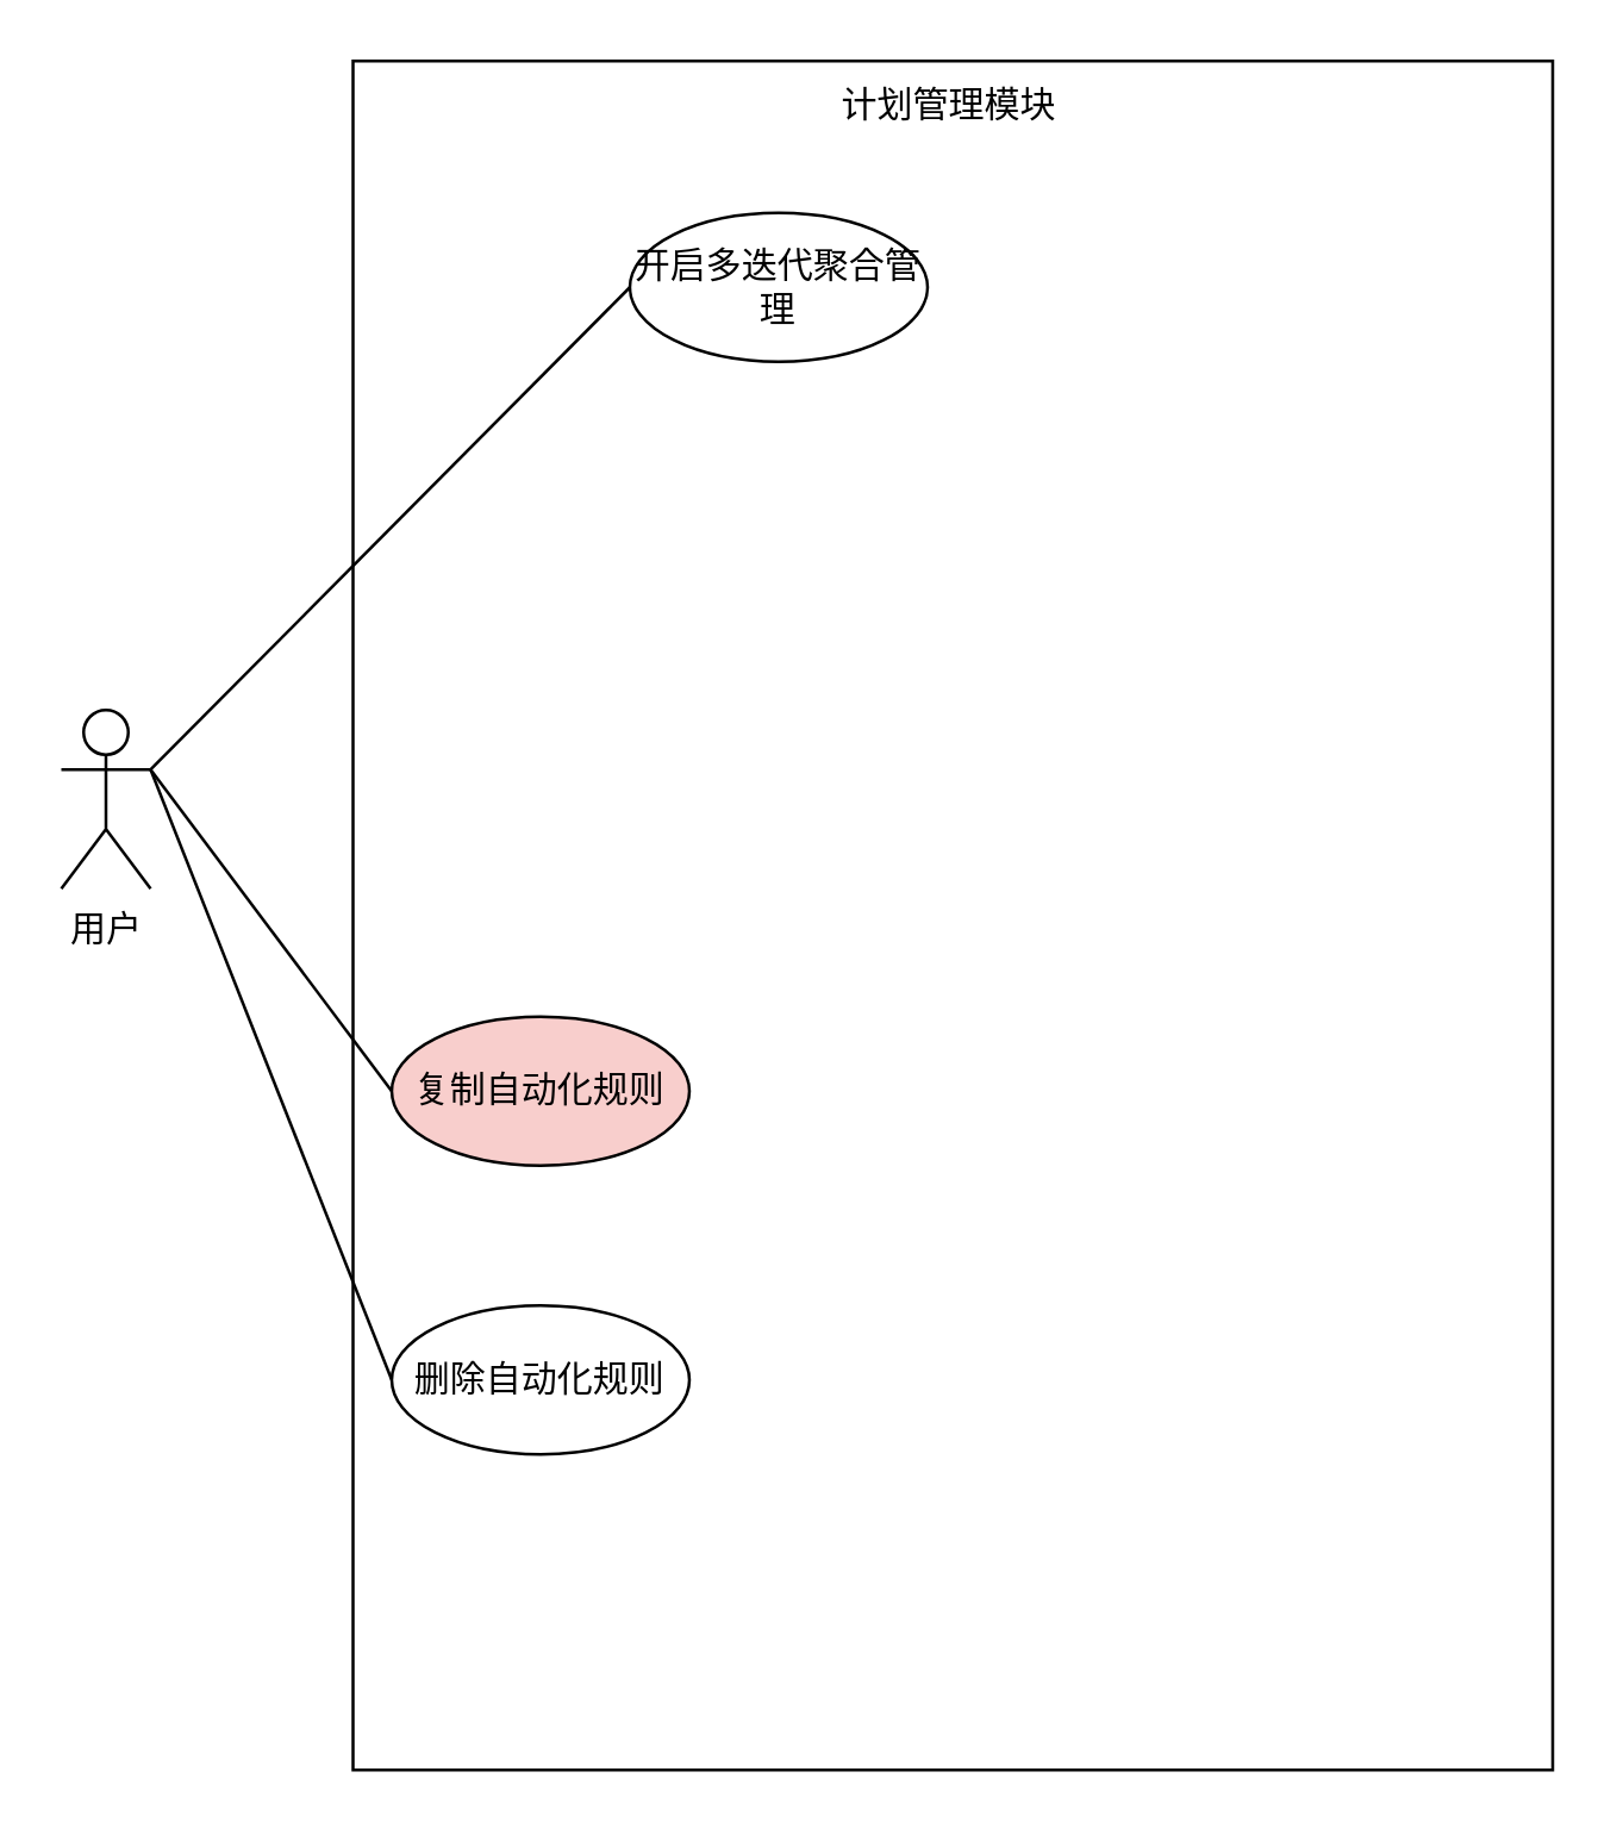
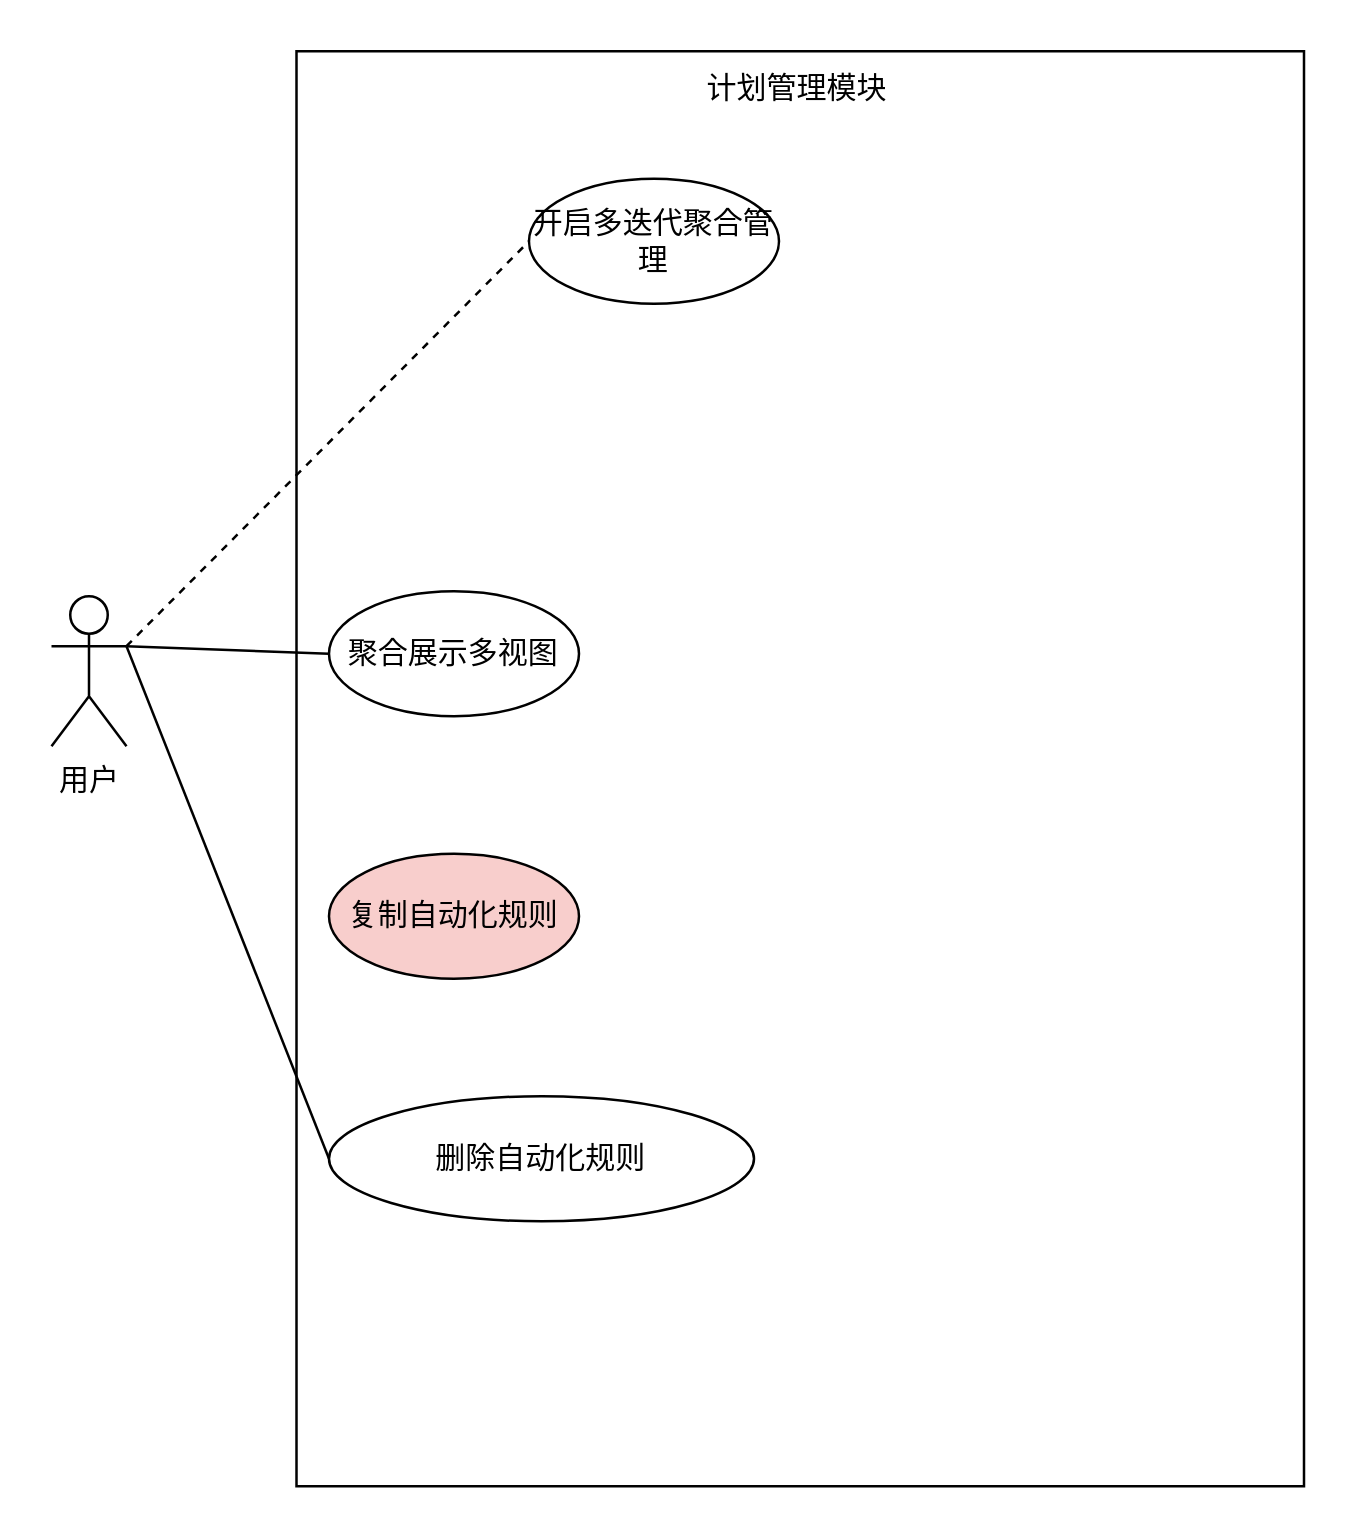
- <mxCell id="12" value="" style="endArrow=none;html=1;rounded=0;entryX=0;entryY=0.5;entryDx=0;entryDy=0;exitX=1;exitY=0.333;exitDx=0;exitDy=0;exitPerimeter=0;" edge="1" parent="1" source="2" target="7"><mxGeometry width="50" height="50" relative="1" as="geometry"><mxPoint x="51" y="258" as="sourcePoint" /><mxPoint x="157" y="356" as="targetPoint" /></mxGeometry></mxCell>
+ <mxCell id="12" value="" style="endArrow=none;html=1;rounded=0;entryX=0;entryY=0.5;entryDx=0;entryDy=0;exitX=1;exitY=0.333;exitDx=0;exitDy=0;exitPerimeter=0;dashed=1;" edge="1" parent="1" source="2" target="7"><mxGeometry width="50" height="50" relative="1" as="geometry"><mxPoint x="51" y="258" as="sourcePoint" /><mxPoint x="157" y="356" as="targetPoint" /></mxGeometry></mxCell>
+ <mxCell id="6" value="" style="endArrow=none;html=1;rounded=0;exitX=1;exitY=0.333;exitDx=0;exitDy=0;exitPerimeter=0;entryX=0;entryY=0.5;entryDx=0;entryDy=0;" edge="1" parent="1" source="2" target="5"><mxGeometry width="50" height="50" relative="1" as="geometry"><mxPoint x="47" y="268" as="sourcePoint" /><mxPoint x="129" y="253" as="targetPoint" /></mxGeometry></mxCell>
+ <mxCell id="5" value="聚合展示多视图" style="ellipse;whiteSpace=wrap;html=1;" vertex="1" parent="1"><mxGeometry x="131" y="236" width="100" height="50" as="geometry" /></mxCell>
- <mxCell id="11" value="" style="endArrow=none;html=1;rounded=0;exitX=1;exitY=0.333;exitDx=0;exitDy=0;exitPerimeter=0;entryX=0;entryY=0.5;entryDx=0;entryDy=0;" edge="1" parent="1" source="2" target="9"><mxGeometry width="50" height="50" relative="1" as="geometry"><mxPoint x="60" y="268" as="sourcePoint" /><mxPoint x="157" y="436" as="targetPoint" /></mxGeometry></mxCell>
- <mxCell id="8" value="删除自动化规则" style="ellipse;whiteSpace=wrap;html=1;" vertex="1" parent="1"><mxGeometry x="131" y="438" width="100" height="50" as="geometry" /></mxCell>
+ <mxCell id="8" value="删除自动化规则" style="ellipse;whiteSpace=wrap;html=1;" vertex="1" parent="1"><mxGeometry x="131" y="438" width="170" height="50" as="geometry" /></mxCell>
